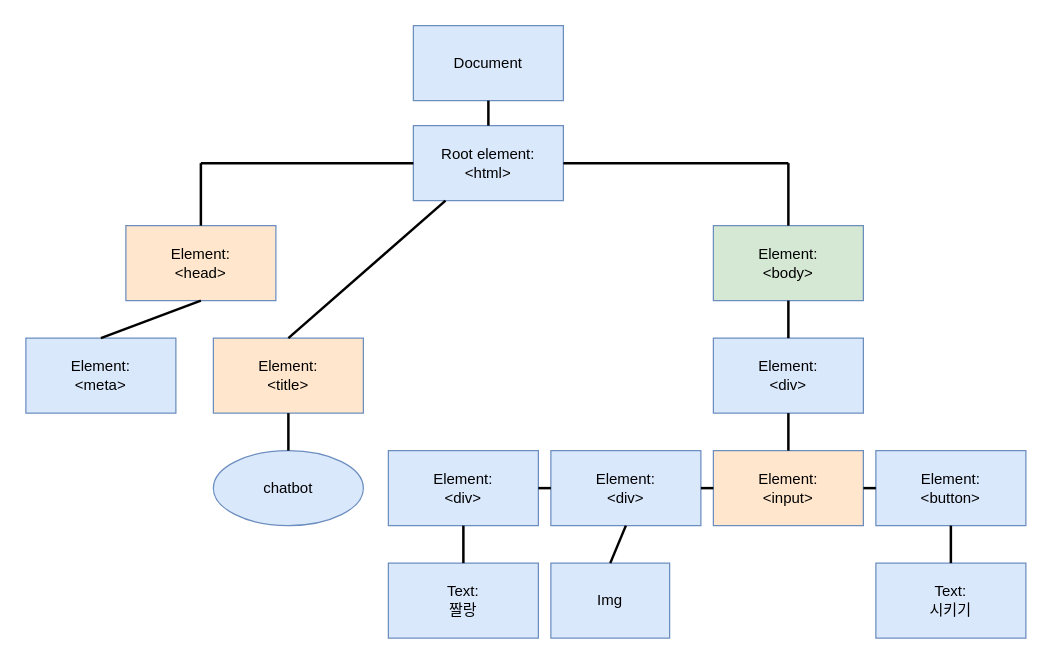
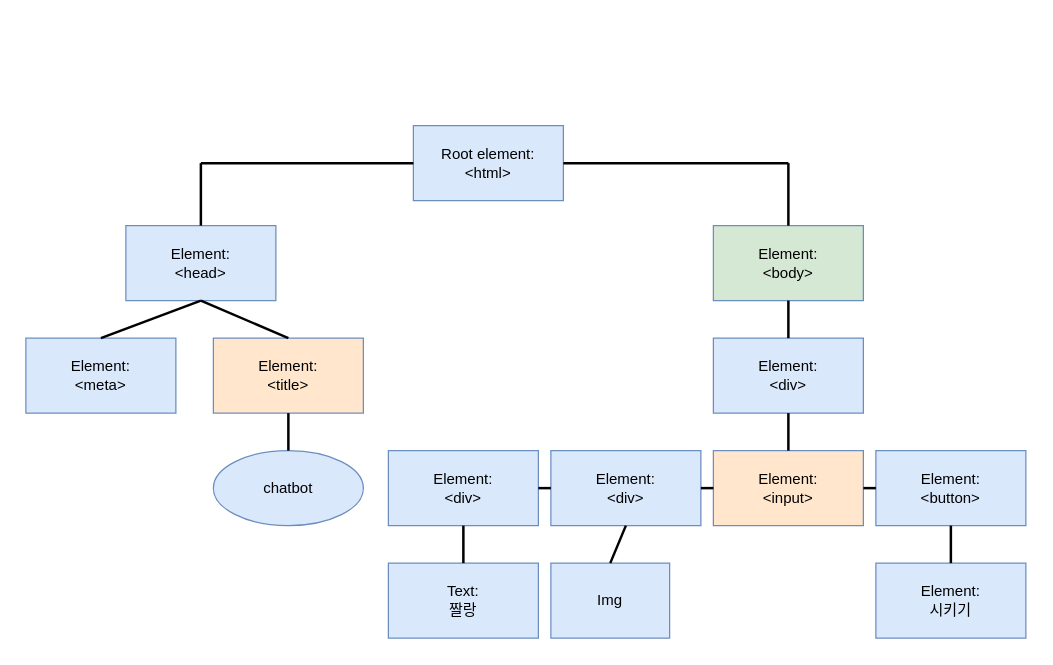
- <mxCell id="2" value="Document" style="rounded=0;whiteSpace=wrap;html=1;fillColor=#dae8fc;strokeColor=#6c8ebf;" vertex="1" parent="1"><mxGeometry x="330" y="20" width="120" height="60" as="geometry" /></mxCell>
- <mxCell id="19" value="" style="endArrow=none;html=1;rounded=0;strokeColor=default;strokeWidth=2;entryX=0.5;entryY=1;entryDx=0;entryDy=0;exitX=0.5;exitY=0;exitDx=0;exitDy=0;" edge="1" parent="1" source="3" target="2"><mxGeometry width="50" height="50" relative="1" as="geometry"><mxPoint x="540" y="410" as="sourcePoint" /><mxPoint x="590" y="360" as="targetPoint" /></mxGeometry></mxCell>
- <mxCell id="4" value="Element:&lt;br&gt;&amp;lt;head&amp;gt;" style="rounded=0;whiteSpace=wrap;html=1;fillColor=#ffe6cc;strokeColor=#6c8ebf;" vertex="1" parent="1"><mxGeometry x="100" y="180" width="120" height="60" as="geometry" /></mxCell>
+ <mxCell id="4" value="Element:&lt;br&gt;&amp;lt;head&amp;gt;" style="rounded=0;whiteSpace=wrap;html=1;fillColor=#dae8fc;strokeColor=#6c8ebf;" vertex="1" parent="1"><mxGeometry x="100" y="180" width="120" height="60" as="geometry" /></mxCell>
- <mxCell id="25" value="" style="endArrow=none;html=1;rounded=0;strokeColor=default;strokeWidth=2;exitX=0.5;exitY=0;exitDx=0;exitDy=0;" edge="1" parent="1" source="6" target="3"><mxGeometry width="50" height="50" relative="1" as="geometry"><mxPoint x="230" y="270" as="sourcePoint" /><mxPoint x="590" y="360" as="targetPoint" /></mxGeometry></mxCell>
+ <mxCell id="25" value="" style="endArrow=none;html=1;rounded=0;strokeColor=default;strokeWidth=2;entryX=0.5;entryY=1;entryDx=0;entryDy=0;exitX=0.5;exitY=0;exitDx=0;exitDy=0;" edge="1" parent="1" source="6" target="4"><mxGeometry width="50" height="50" relative="1" as="geometry"><mxPoint x="230" y="270" as="sourcePoint" /><mxPoint x="590" y="360" as="targetPoint" /></mxGeometry></mxCell>
- <mxCell id="16" value="Text:&lt;br&gt;시키기" style="rounded=0;whiteSpace=wrap;html=1;fillColor=#dae8fc;strokeColor=#6c8ebf;" vertex="1" parent="1"><mxGeometry x="700" y="450" width="120" height="60" as="geometry" /></mxCell>
+ <mxCell id="16" value="Element:&lt;br&gt;시키기" style="rounded=0;whiteSpace=wrap;html=1;fillColor=#dae8fc;strokeColor=#6c8ebf;" vertex="1" parent="1"><mxGeometry x="700" y="450" width="120" height="60" as="geometry" /></mxCell>
